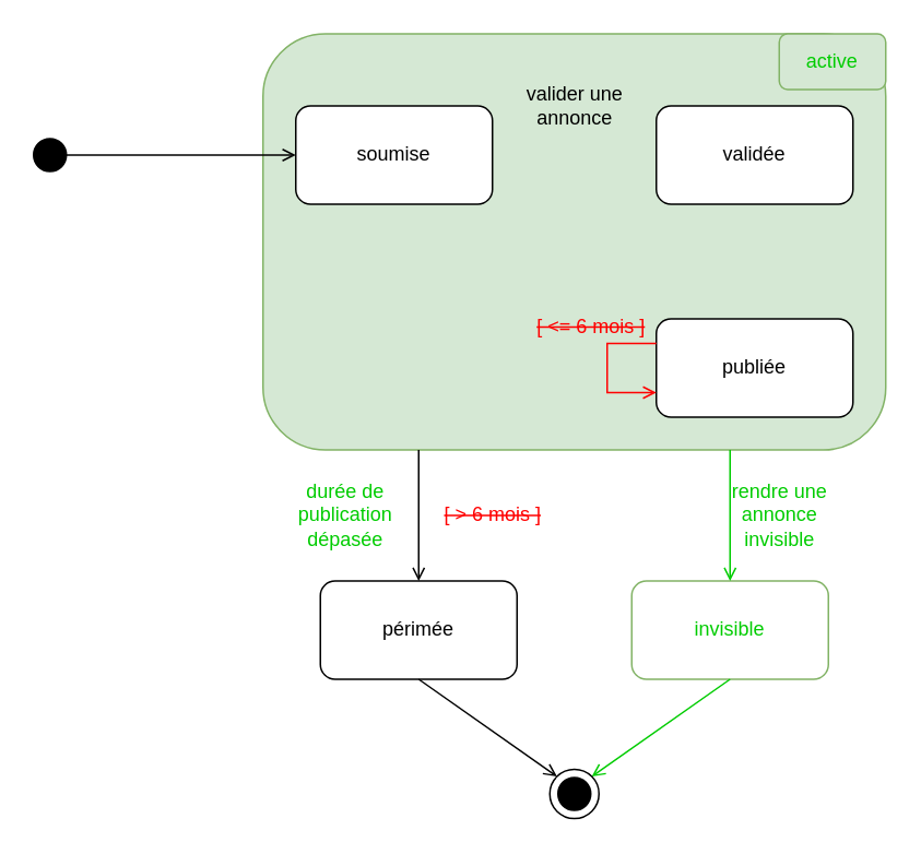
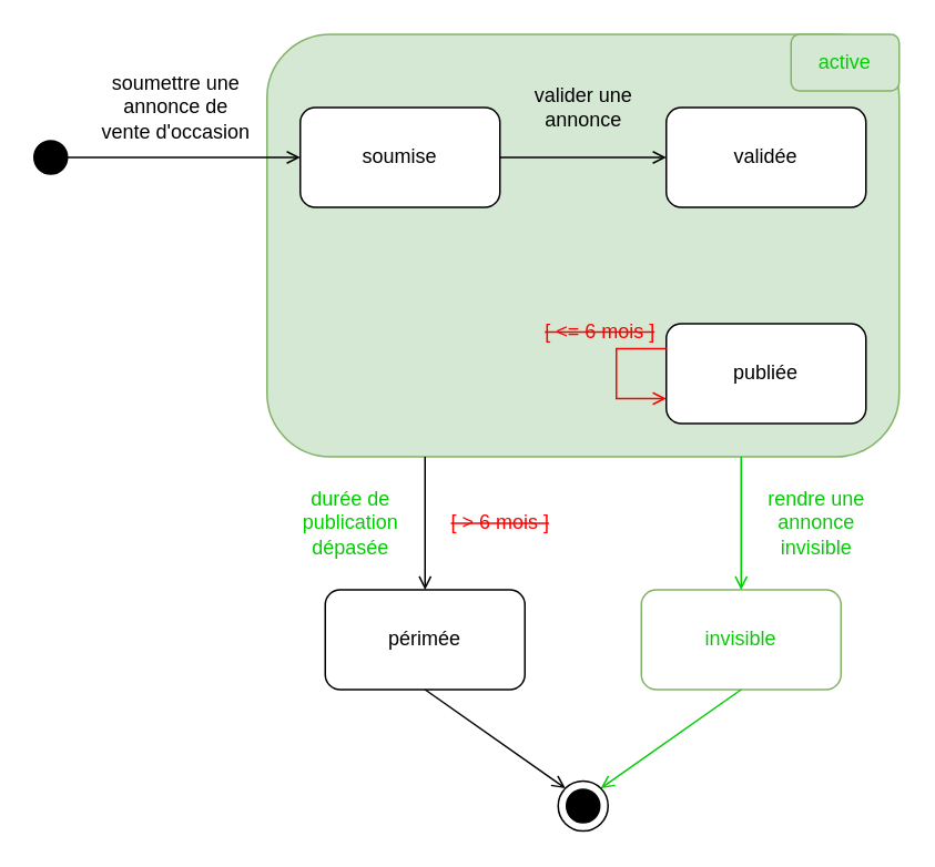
+ <mxCell id="12" value="soumettre une&lt;br&gt;annonce de&lt;br&gt;vente d'occasion" style="text;html=1;align=center;verticalAlign=middle;resizable=0;points=[];autosize=1;strokeColor=none;fillColor=none;" vertex="1" parent="1"><mxGeometry x="50" y="34" width="110" height="60" as="geometry" /></mxCell>
+ <mxCell id="10" value="" style="endArrow=open;html=1;rounded=0;entryX=0;entryY=0.5;entryDx=0;entryDy=0;exitX=1;exitY=0.5;exitDx=0;exitDy=0;endFill=0;" edge="1" parent="1" source="4" target="5"><mxGeometry width="50" height="50" relative="1" as="geometry"><mxPoint x="90" y="104" as="sourcePoint" /><mxPoint x="190" y="104" as="targetPoint" /></mxGeometry></mxCell>
- <mxCell id="16" value="&lt;font color=&quot;#00cc00&quot;&gt;rendre une&lt;br&gt;annonce&lt;br&gt;invisible&lt;/font&gt;" style="text;html=1;align=center;verticalAlign=middle;resizable=0;points=[];autosize=1;strokeColor=none;fillColor=none;" vertex="1" parent="1"><mxGeometry x="435" y="284" width="80" height="60" as="geometry" /></mxCell>
+ <mxCell id="16" value="&lt;font color=&quot;#00cc00&quot;&gt;rendre une&lt;br&gt;annonce&lt;br&gt;invisible&lt;/font&gt;" style="text;html=1;align=center;verticalAlign=middle;resizable=0;points=[];autosize=1;strokeColor=none;fillColor=none;" vertex="1" parent="1"><mxGeometry x="450" y="284" width="80" height="60" as="geometry" /></mxCell>
